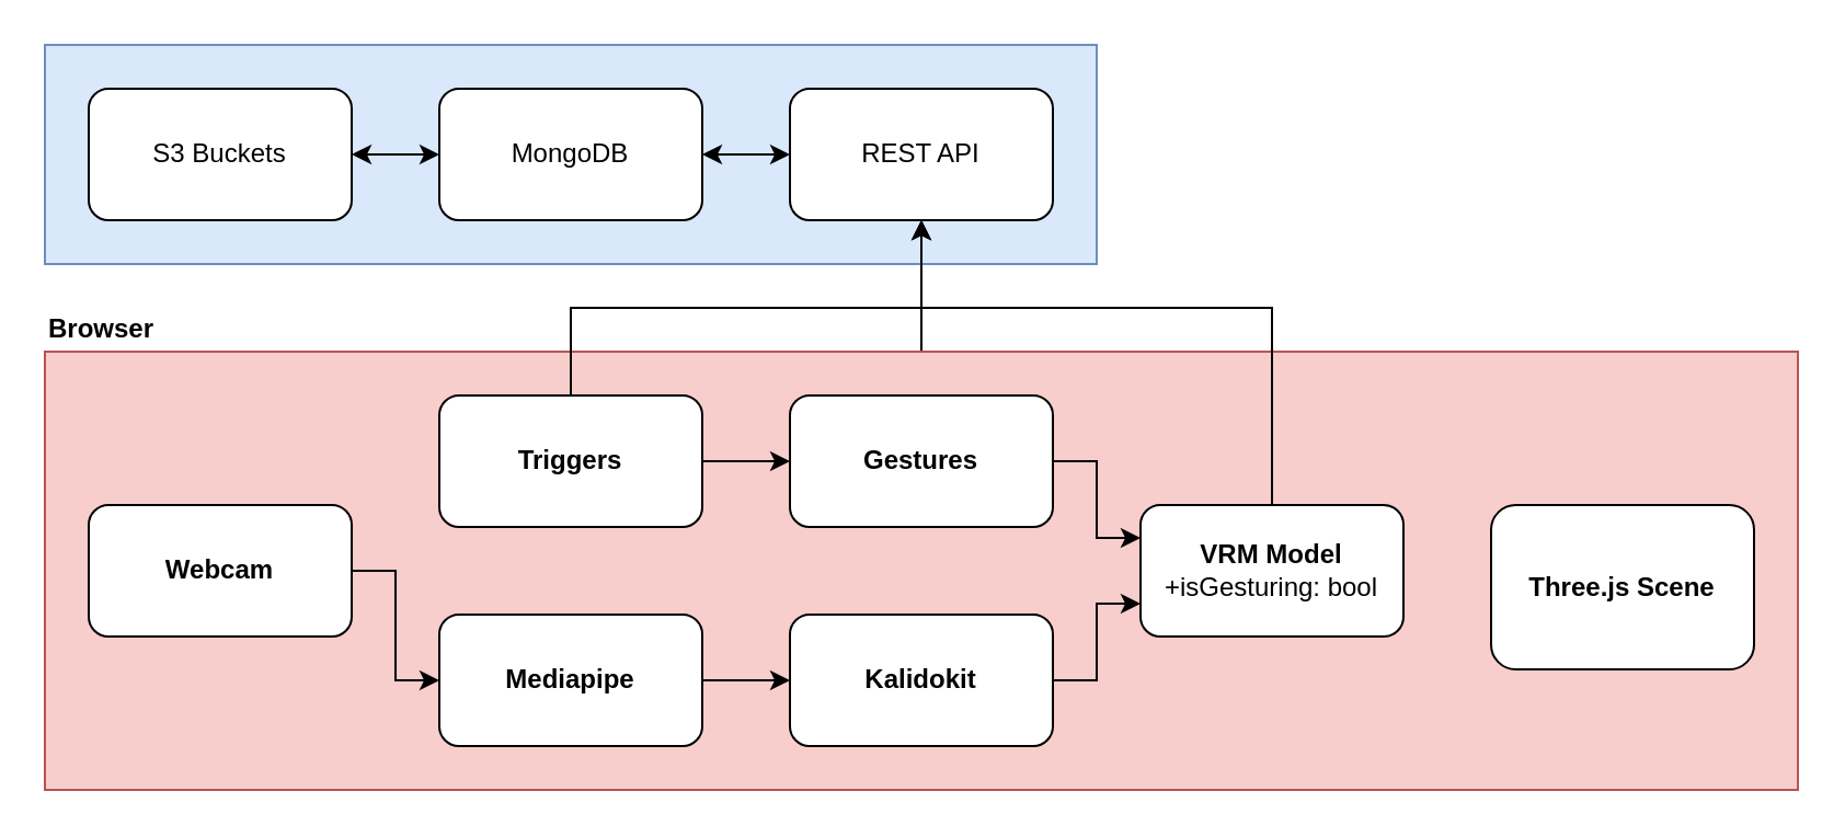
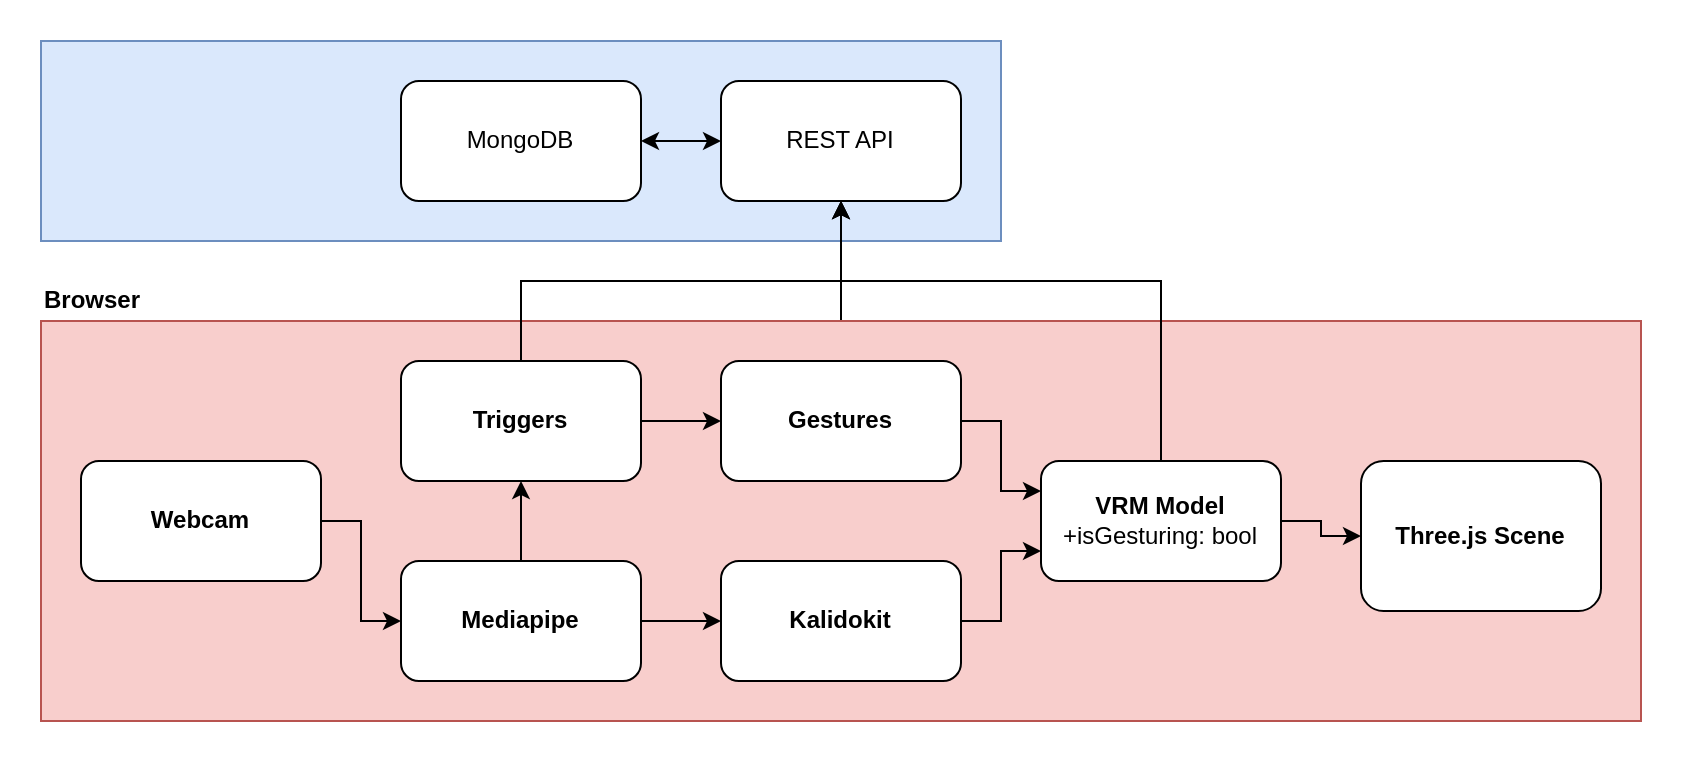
- <mxCell id="26" value="S3 Buckets" style="rounded=1;whiteSpace=wrap;html=1;" vertex="1" parent="1"><mxGeometry x="40" y="40" width="120" height="60" as="geometry" /></mxCell>
- <mxCell id="25" style="edgeStyle=orthogonalEdgeStyle;rounded=0;orthogonalLoop=1;jettySize=auto;html=1;exitX=1;exitY=0.5;exitDx=0;exitDy=0;startArrow=classic;startFill=1;" edge="1" parent="1" source="26" target="23"><mxGeometry relative="1" as="geometry" /></mxCell>
+ <mxCell id="17" style="edgeStyle=orthogonalEdgeStyle;rounded=0;orthogonalLoop=1;jettySize=auto;html=1;exitX=1;exitY=0.5;exitDx=0;exitDy=0;entryX=0;entryY=0.5;entryDx=0;entryDy=0;" edge="1" parent="1" source="19" target="20"><mxGeometry relative="1" as="geometry" /></mxCell>
+ <mxCell id="10" style="edgeStyle=orthogonalEdgeStyle;rounded=0;orthogonalLoop=1;jettySize=auto;html=1;exitX=0.5;exitY=0;exitDx=0;exitDy=0;" edge="1" parent="1" source="12" target="9"><mxGeometry relative="1" as="geometry" /></mxCell>
